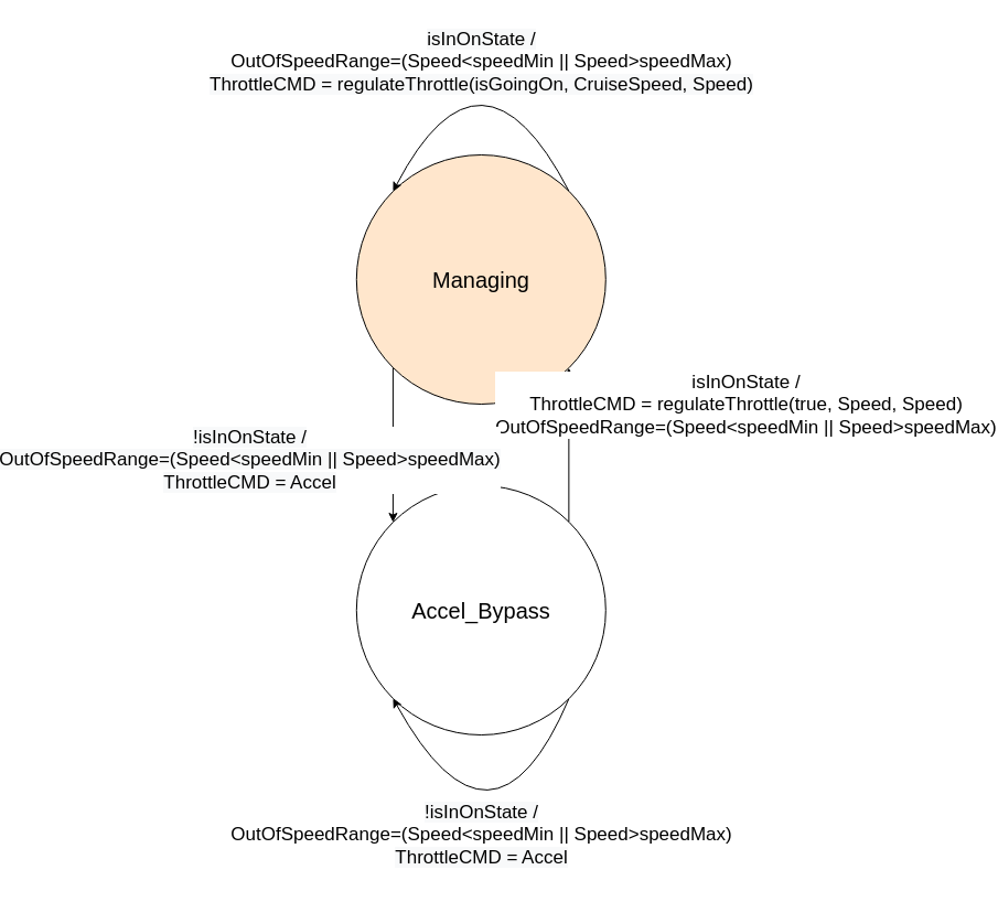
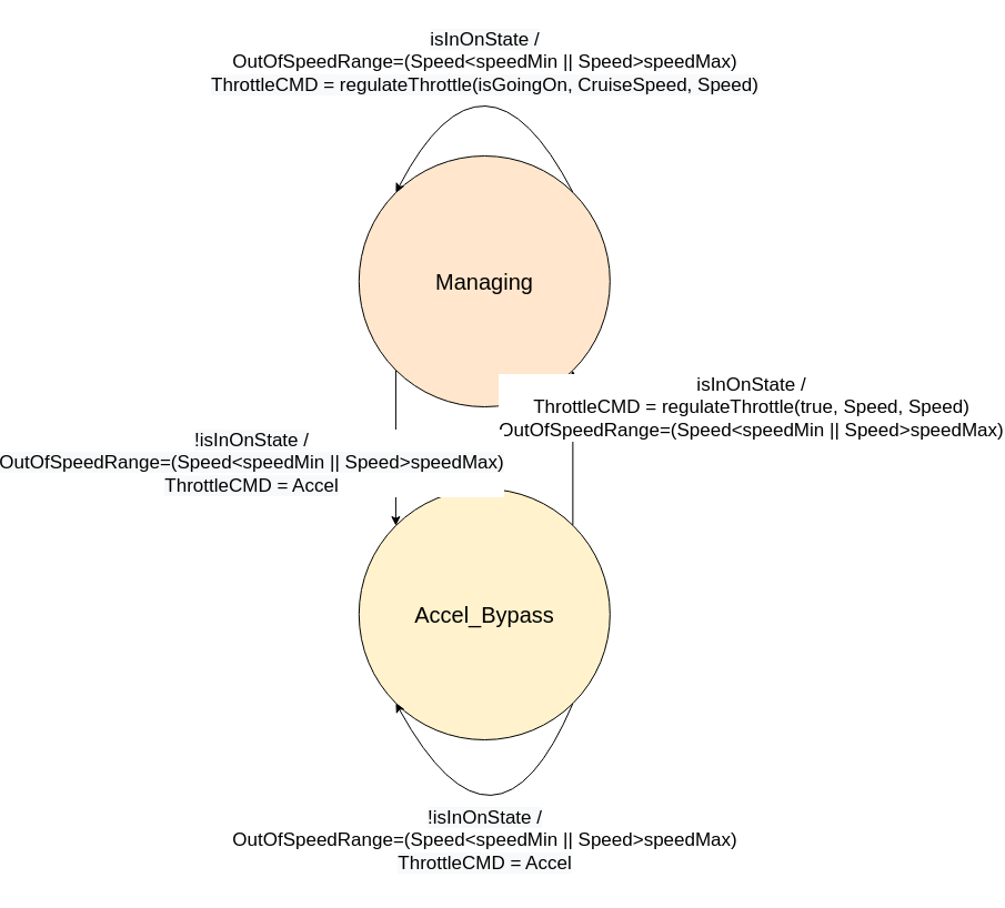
- <mxCell id="3" value="&lt;font style=&quot;font-size: 20px&quot;&gt;Accel_Bypass&lt;br&gt;&lt;/font&gt;" style="ellipse;whiteSpace=wrap;html=1;aspect=fixed;" parent="1" vertex="1"><mxGeometry x="20.81" y="440" width="226" height="226" as="geometry" /></mxCell>
+ <mxCell id="3" value="&lt;font style=&quot;font-size: 20px&quot;&gt;Accel_Bypass&lt;br&gt;&lt;/font&gt;" style="ellipse;whiteSpace=wrap;html=1;aspect=fixed;fillColor=#fff2cc;" parent="1" vertex="1"><mxGeometry x="20.81" y="440" width="226" height="226" as="geometry" /></mxCell>
